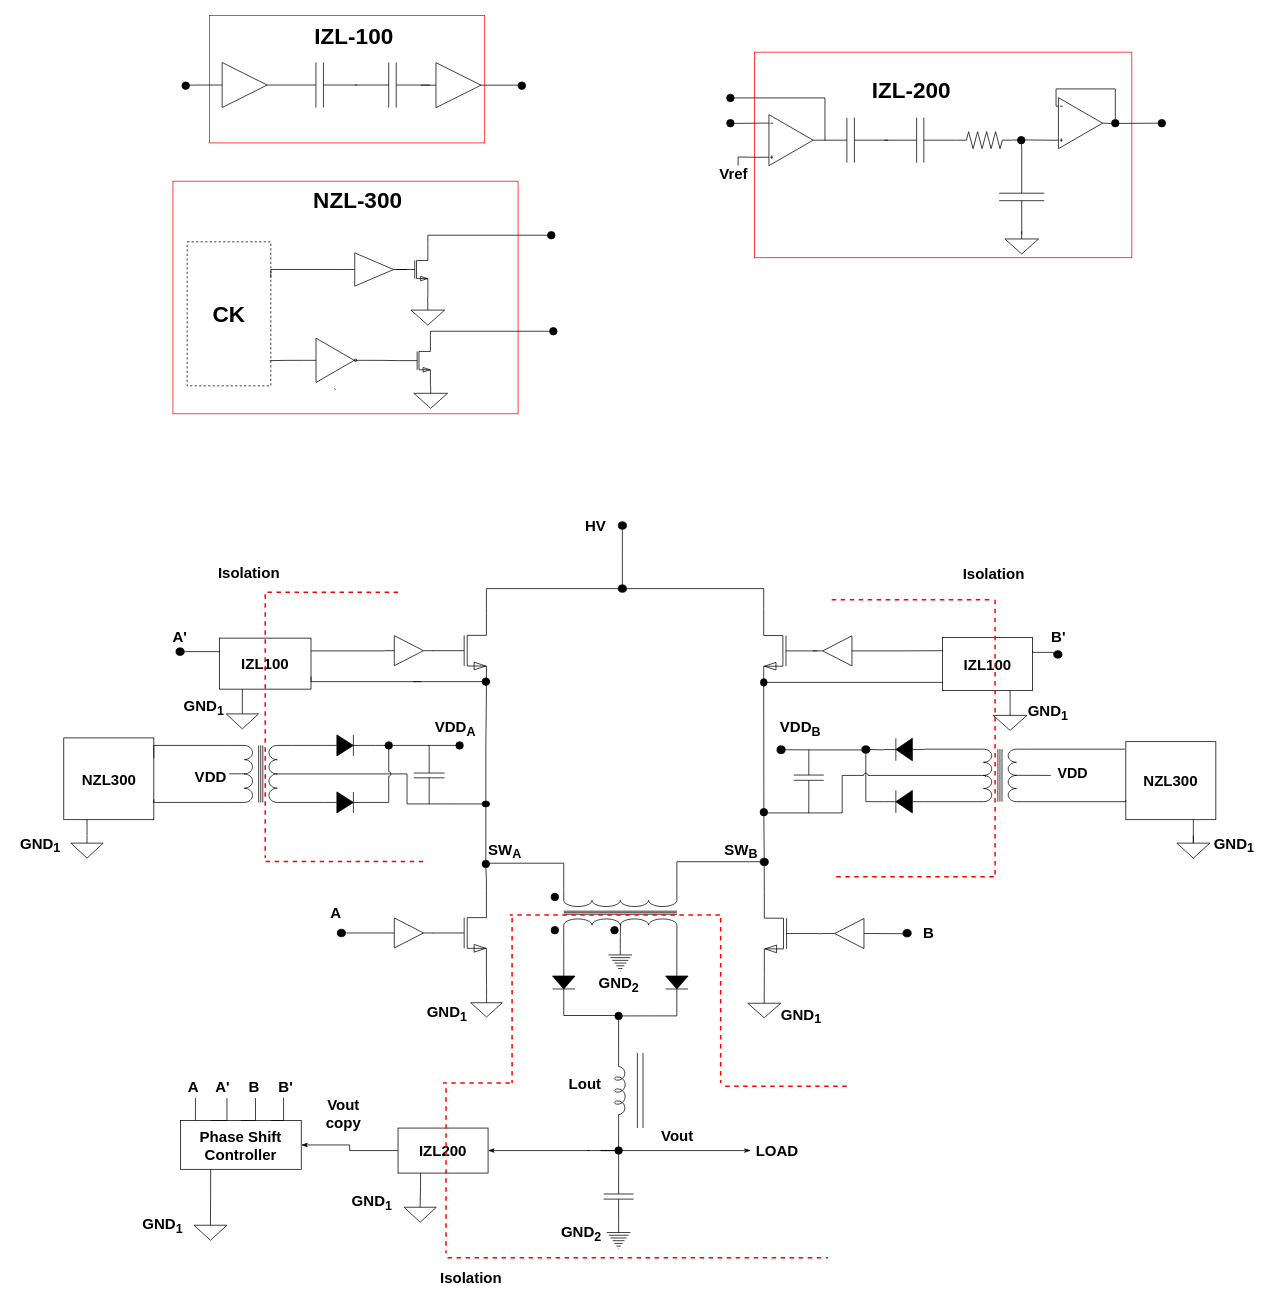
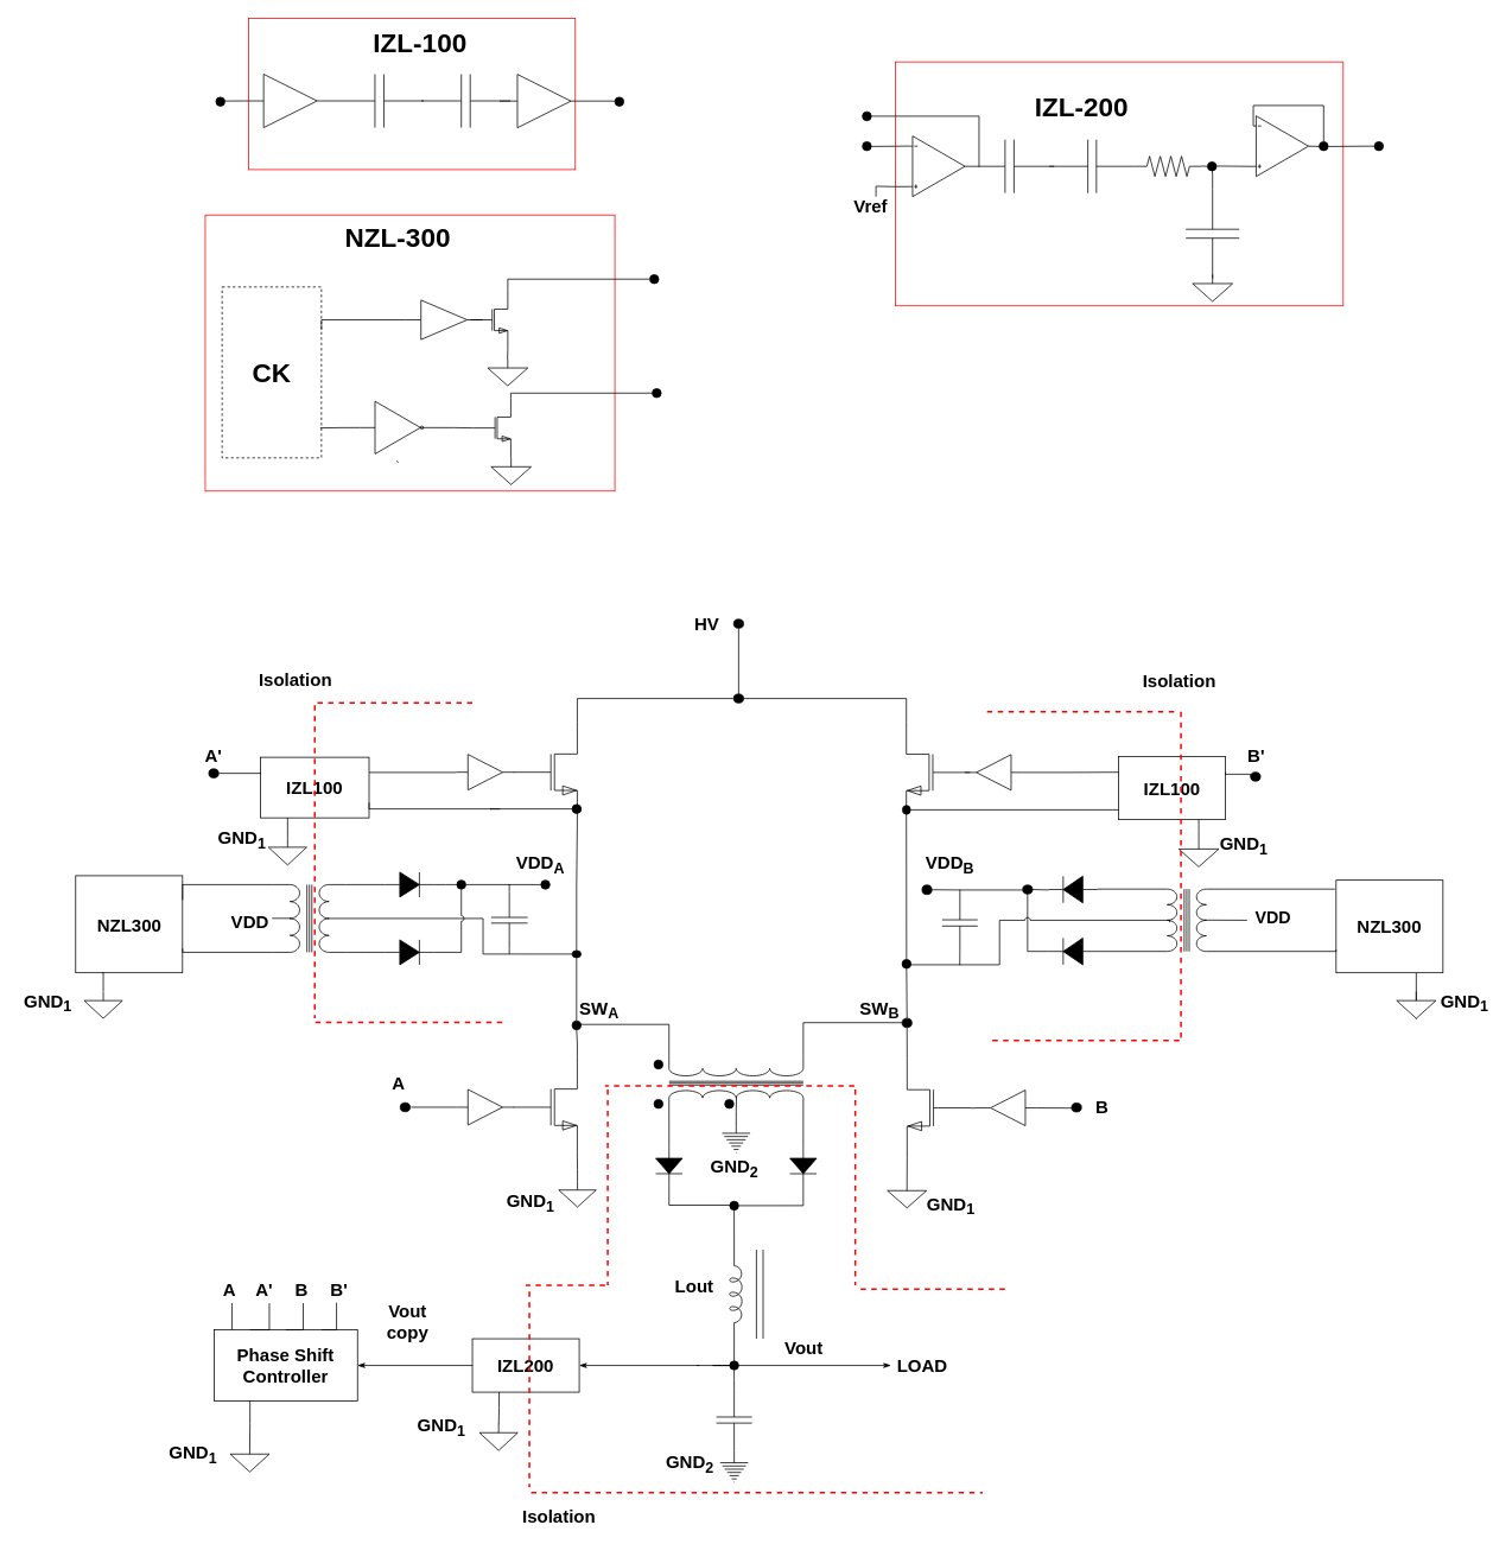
- <mxCell id="180" value="&lt;b style=&quot;line-height: 160%&quot;&gt;&lt;font style=&quot;font-size: 30px&quot;&gt;NZL-300&lt;/font&gt;&lt;/b&gt;" style="text;html=1;resizable=0;autosize=1;align=center;verticalAlign=middle;points=[];fillColor=none;strokeColor=none;rounded=0;" parent="1" vertex="1"><mxGeometry x="411.364" y="255.381" width="130" height="30" as="geometry" /></mxCell>
+ <mxCell id="180" value="&lt;b style=&quot;line-height: 160%&quot;&gt;&lt;font style=&quot;font-size: 30px&quot;&gt;NZL-300&lt;/font&gt;&lt;/b&gt;" style="text;html=1;resizable=0;autosize=1;align=center;verticalAlign=middle;points=[];fillColor=none;strokeColor=none;rounded=0;" parent="1" vertex="1"><mxGeometry x="381.364" y="255.381" width="130" height="30" as="geometry" /></mxCell>
- <mxCell id="34" value="&lt;b&gt;&lt;font style=&quot;font-size: 20px&quot;&gt;Phase Shift Controller&lt;/font&gt;&lt;/b&gt;" style="rounded=0;whiteSpace=wrap;html=1;strokeColor=#000000;fillColor=none;" parent="1" vertex="1"><mxGeometry x="240" y="1493" width="161" height="65" as="geometry" /></mxCell>
+ <mxCell id="34" value="&lt;b&gt;&lt;font style=&quot;font-size: 20px&quot;&gt;Phase Shift Controller&lt;/font&gt;&lt;/b&gt;" style="rounded=0;whiteSpace=wrap;html=1;strokeColor=#000000;fillColor=none;" parent="1" vertex="1"><mxGeometry x="240" y="1493" width="161" height="80" as="geometry" /></mxCell>
